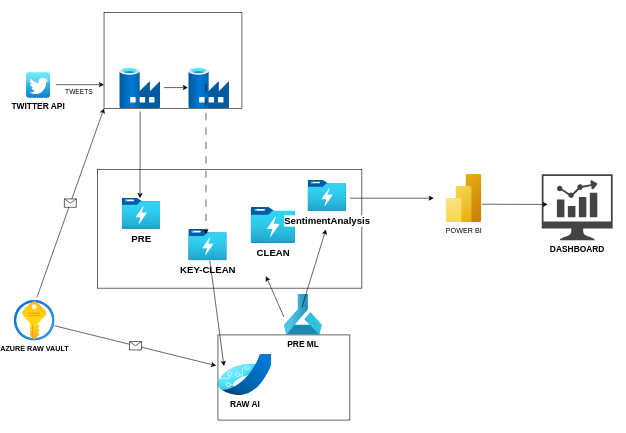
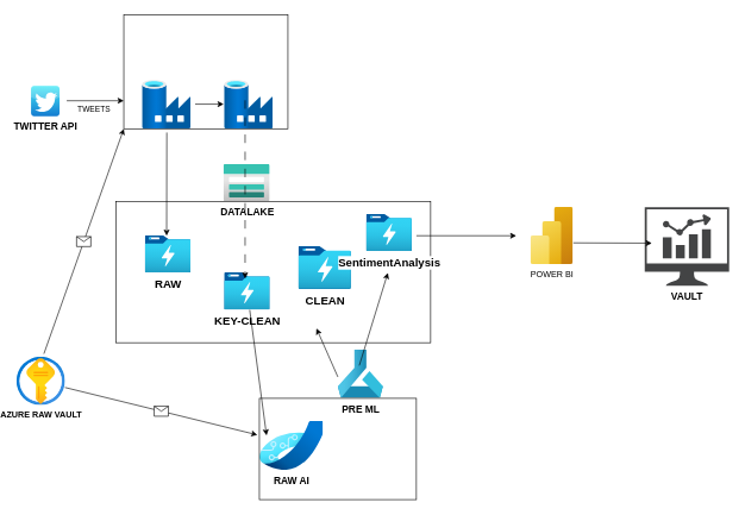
+ <mxCell id="12" value="&lt;b&gt;&lt;font style=&quot;font-size: 14px;&quot;&gt;DATALAKE&lt;/font&gt;&lt;/b&gt;" style="image;aspect=fixed;html=1;points=[];align=center;fontSize=12;image=img/lib/azure2/storage/Storage_Accounts.svg;" vertex="1" parent="1"><mxGeometry x="310" y="230" width="65" height="52" as="geometry" /></mxCell>
- <mxCell id="9" value="&lt;b&gt;&lt;font style=&quot;font-size: 16px;&quot;&gt;PRE&lt;/font&gt;&lt;/b&gt;" style="image;aspect=fixed;html=1;points=[];align=center;fontSize=12;image=img/lib/azure2/analytics/Data_Lake_Store_Gen1.svg;" vertex="1" parent="1"><mxGeometry x="200" y="330" width="64" height="52" as="geometry" /></mxCell>
+ <mxCell id="9" value="&lt;b&gt;&lt;font style=&quot;font-size: 16px;&quot;&gt;RAW&lt;/font&gt;&lt;/b&gt;" style="image;aspect=fixed;html=1;points=[];align=center;fontSize=12;image=img/lib/azure2/analytics/Data_Lake_Store_Gen1.svg;" vertex="1" parent="1"><mxGeometry x="200" y="330" width="64" height="52" as="geometry" /></mxCell>
- <mxCell id="25" value="&lt;b&gt;&lt;font style=&quot;font-size: 14px;&quot;&gt;DASHBOARD&lt;/font&gt;&lt;/b&gt;" style="sketch=0;pointerEvents=1;shadow=0;dashed=0;html=1;strokeColor=none;fillColor=#434445;aspect=fixed;labelPosition=center;verticalLabelPosition=bottom;verticalAlign=top;align=center;outlineConnect=0;shape=mxgraph.vvd.nsx_dashboard;" vertex="1" parent="1"><mxGeometry x="900" y="290" width="118.28" height="110" as="geometry" /></mxCell>
+ <mxCell id="25" value="&lt;b&gt;&lt;font style=&quot;font-size: 14px;&quot;&gt;VAULT&lt;/font&gt;&lt;/b&gt;" style="sketch=0;pointerEvents=1;shadow=0;dashed=0;html=1;strokeColor=none;fillColor=#434445;aspect=fixed;labelPosition=center;verticalLabelPosition=bottom;verticalAlign=top;align=center;outlineConnect=0;shape=mxgraph.vvd.nsx_dashboard;" vertex="1" parent="1"><mxGeometry x="900" y="290" width="118.28" height="110" as="geometry" /></mxCell>
